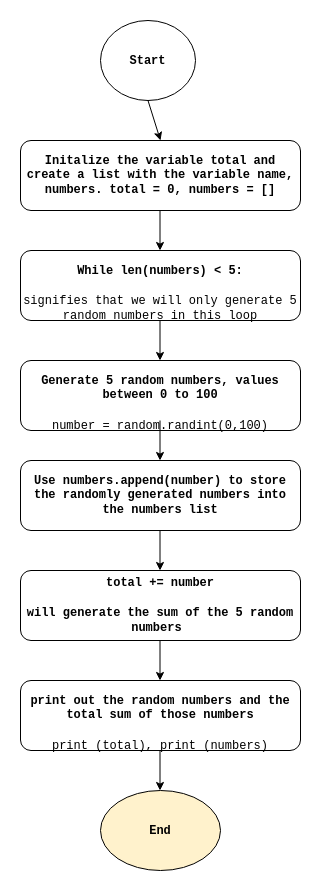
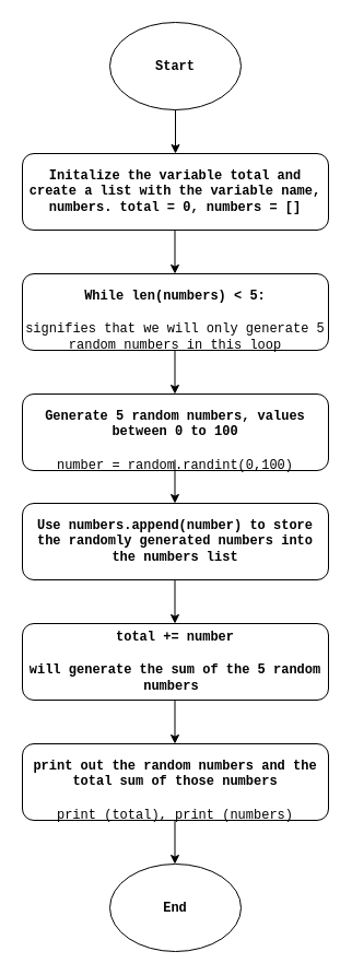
- <mxCell id="2" value="&lt;h4&gt;&lt;font face=&quot;Courier New&quot;&gt;Start&lt;/font&gt;&lt;/h4&gt;" style="ellipse;whiteSpace=wrap;html=1;" vertex="1" parent="1"><mxGeometry x="100" y="20" width="95" height="80" as="geometry" /></mxCell>
+ <mxCell id="2" value="&lt;h4&gt;&lt;font face=&quot;Courier New&quot;&gt;Start&lt;/font&gt;&lt;/h4&gt;" style="ellipse;whiteSpace=wrap;html=1;" vertex="1" parent="1"><mxGeometry x="100" width="120" height="80" as="geometry" y="20" /></mxCell>
- <mxCell id="16" value="&lt;h4&gt;&lt;font face=&quot;Courier New&quot;&gt;End&lt;/font&gt;&lt;/h4&gt;" style="ellipse;whiteSpace=wrap;html=1;fillColor=#fff2cc;" vertex="1" parent="1"><mxGeometry x="100" y="790" width="120" height="80" as="geometry" /></mxCell>
+ <mxCell id="16" value="&lt;h4&gt;&lt;font face=&quot;Courier New&quot;&gt;End&lt;/font&gt;&lt;/h4&gt;" style="ellipse;whiteSpace=wrap;html=1;" vertex="1" parent="1"><mxGeometry x="100" y="790" width="120" height="80" as="geometry" /></mxCell>
